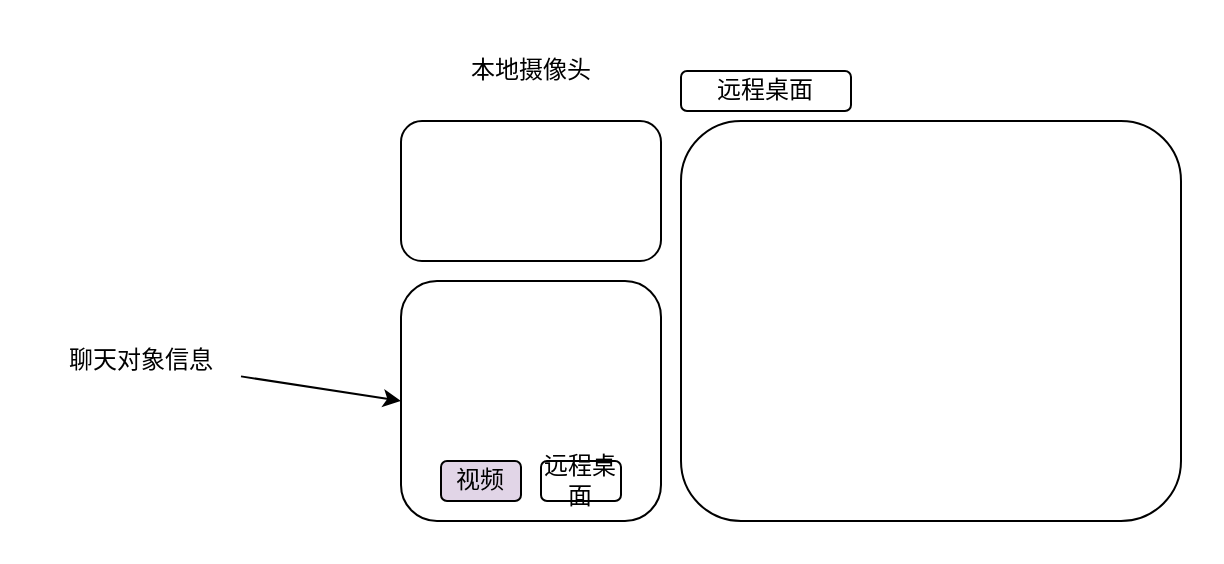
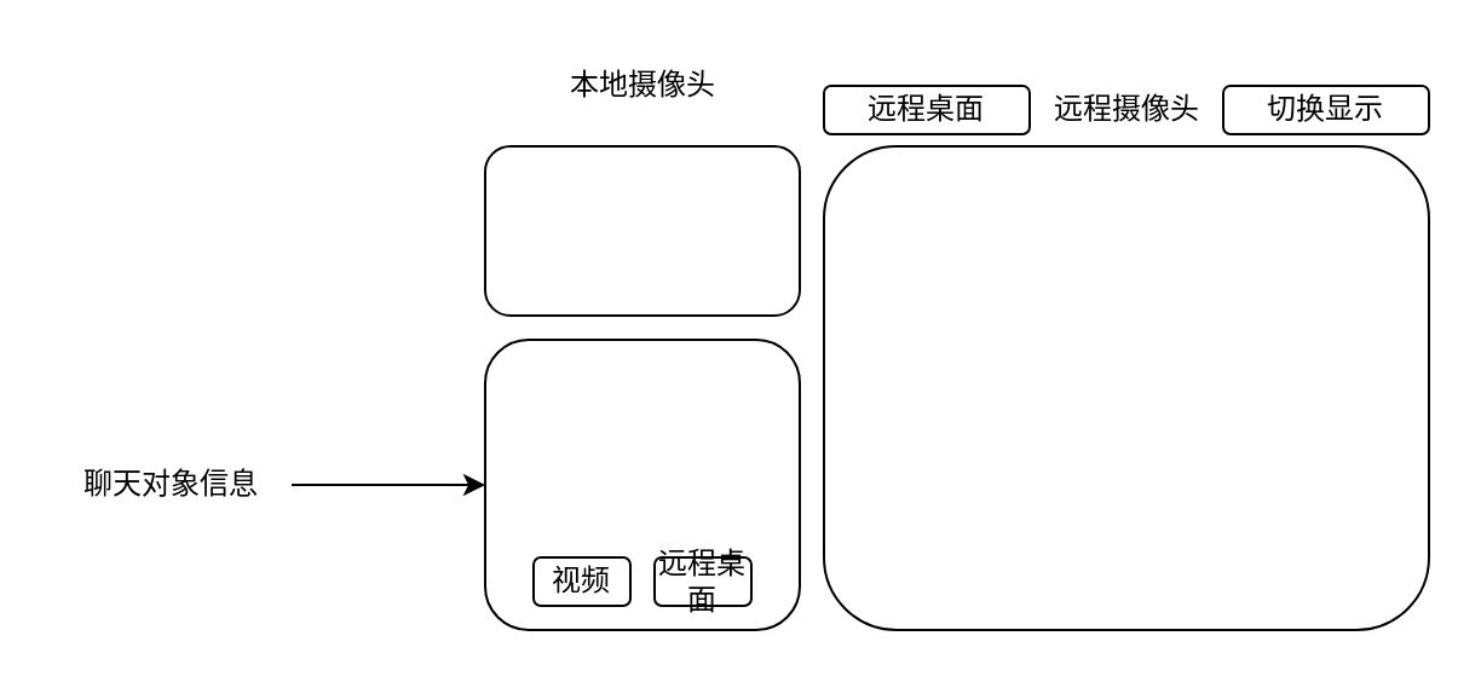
+ <mxCell id="5" value="远程摄像头" style="text;html=1;align=center;verticalAlign=middle;resizable=0;points=[];autosize=1;strokeColor=none;fillColor=none;" vertex="1" parent="1"><mxGeometry x="425" y="30" width="80" height="30" as="geometry" /></mxCell>
+ <mxCell id="9" value="切换显示" style="rounded=1;whiteSpace=wrap;html=1;" vertex="1" parent="1"><mxGeometry x="505" y="35" width="85" height="20" as="geometry" /></mxCell>
- <mxCell id="8" value="聊天对象信息" style="text;html=1;align=center;verticalAlign=middle;resizable=0;points=[];autosize=1;strokeColor=none;fillColor=none;" vertex="1" parent="1"><mxGeometry x="20" y="165" width="100" height="30" as="geometry" /></mxCell>
+ <mxCell id="8" value="聊天对象信息" style="text;html=1;align=center;verticalAlign=middle;resizable=0;points=[];autosize=1;strokeColor=none;fillColor=none;" vertex="1" parent="1"><mxGeometry x="20" y="185" width="100" height="30" as="geometry" /></mxCell>
- <mxCell id="11" value="视频" style="rounded=1;whiteSpace=wrap;html=1;fillColor=#e1d5e7;" vertex="1" parent="1"><mxGeometry x="220" y="230" width="40" height="20" as="geometry" /></mxCell>
+ <mxCell id="11" value="视频" style="rounded=1;whiteSpace=wrap;html=1;" vertex="1" parent="1"><mxGeometry x="220" y="230" width="40" height="20" as="geometry" /></mxCell>
